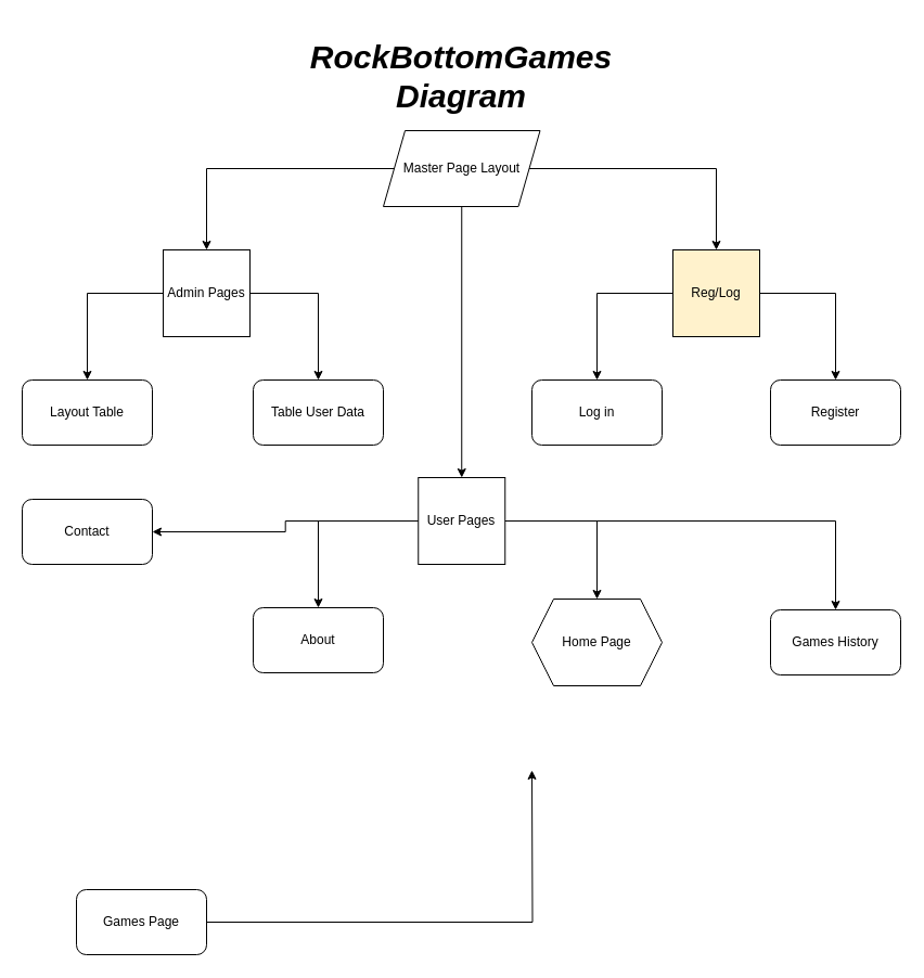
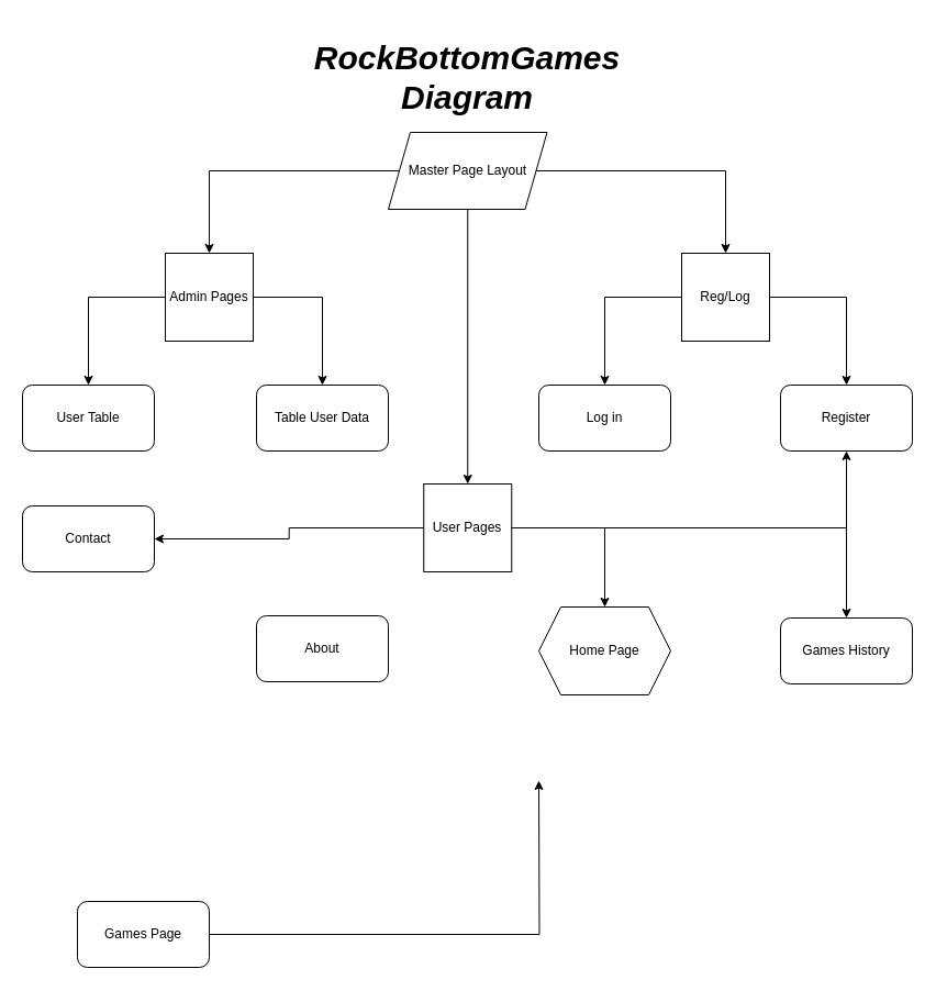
- <mxCell id="11" value="Reg/Log" style="whiteSpace=wrap;html=1;aspect=fixed;fillColor=#fff2cc;" vertex="1" parent="1"><mxGeometry x="620" y="230" width="80" height="80" as="geometry" /></mxCell>
+ <mxCell id="11" value="Reg/Log" style="whiteSpace=wrap;html=1;aspect=fixed;" vertex="1" parent="1"><mxGeometry x="620" y="230" width="80" height="80" as="geometry" /></mxCell>
- <mxCell id="17" value="Layout Table" style="rounded=1;whiteSpace=wrap;html=1;" vertex="1" parent="1"><mxGeometry x="20" y="350" width="120" height="60" as="geometry" /></mxCell>
+ <mxCell id="17" value="User Table" style="rounded=1;whiteSpace=wrap;html=1;" vertex="1" parent="1"><mxGeometry x="20" y="350" width="120" height="60" as="geometry" /></mxCell>
- <mxCell id="14" style="edgeStyle=orthogonalEdgeStyle;rounded=0;orthogonalLoop=1;jettySize=auto;html=1;" edge="1" parent="1" source="16" target="24"><mxGeometry relative="1" as="geometry"><mxPoint x="260" y="590" as="targetPoint" /></mxGeometry></mxCell>
+ <mxCell id="14" style="edgeStyle=orthogonalEdgeStyle;rounded=0;orthogonalLoop=1;jettySize=auto;html=1;" edge="1" parent="1" source="16" target="20"><mxGeometry relative="1" as="geometry"><mxPoint x="260" y="590" as="targetPoint" /></mxGeometry></mxCell>
